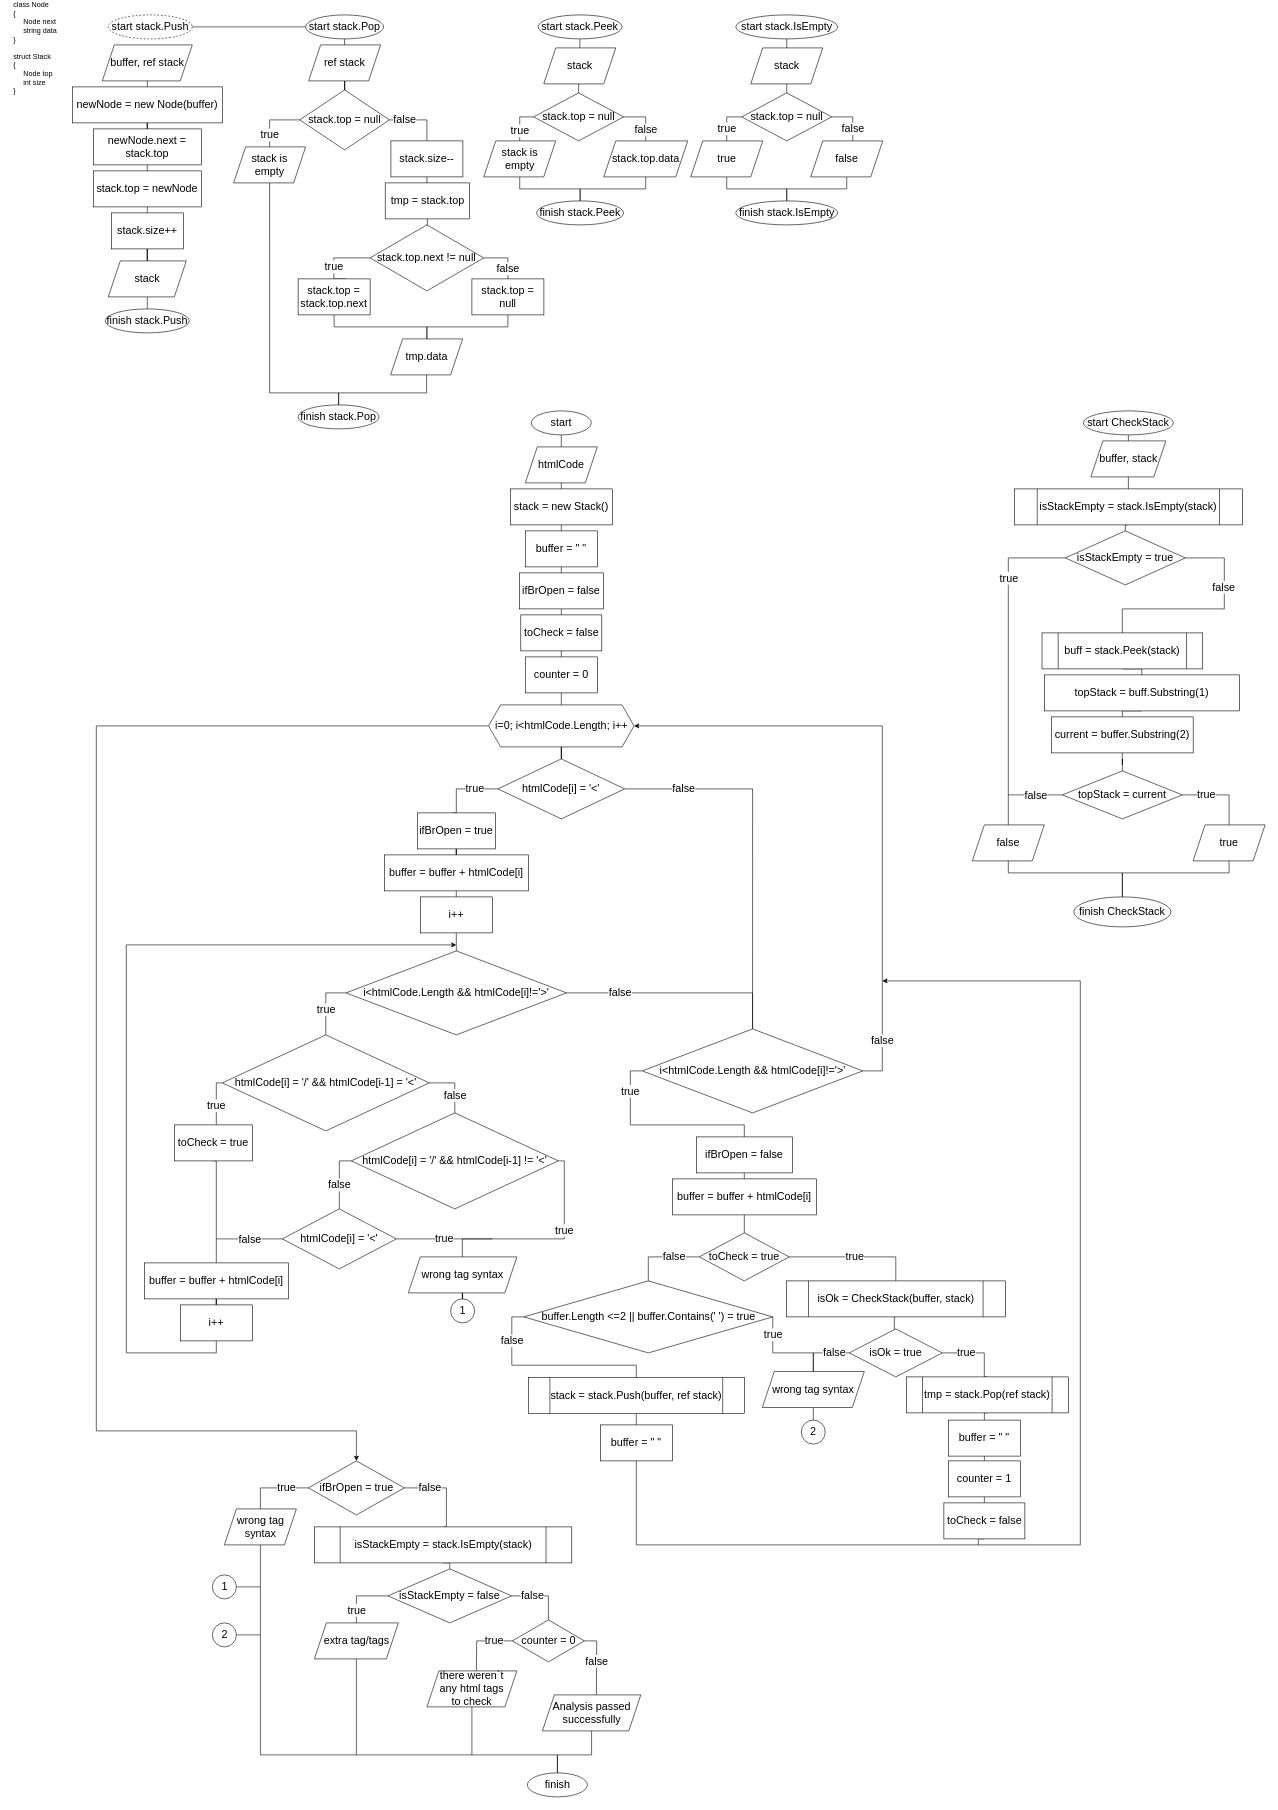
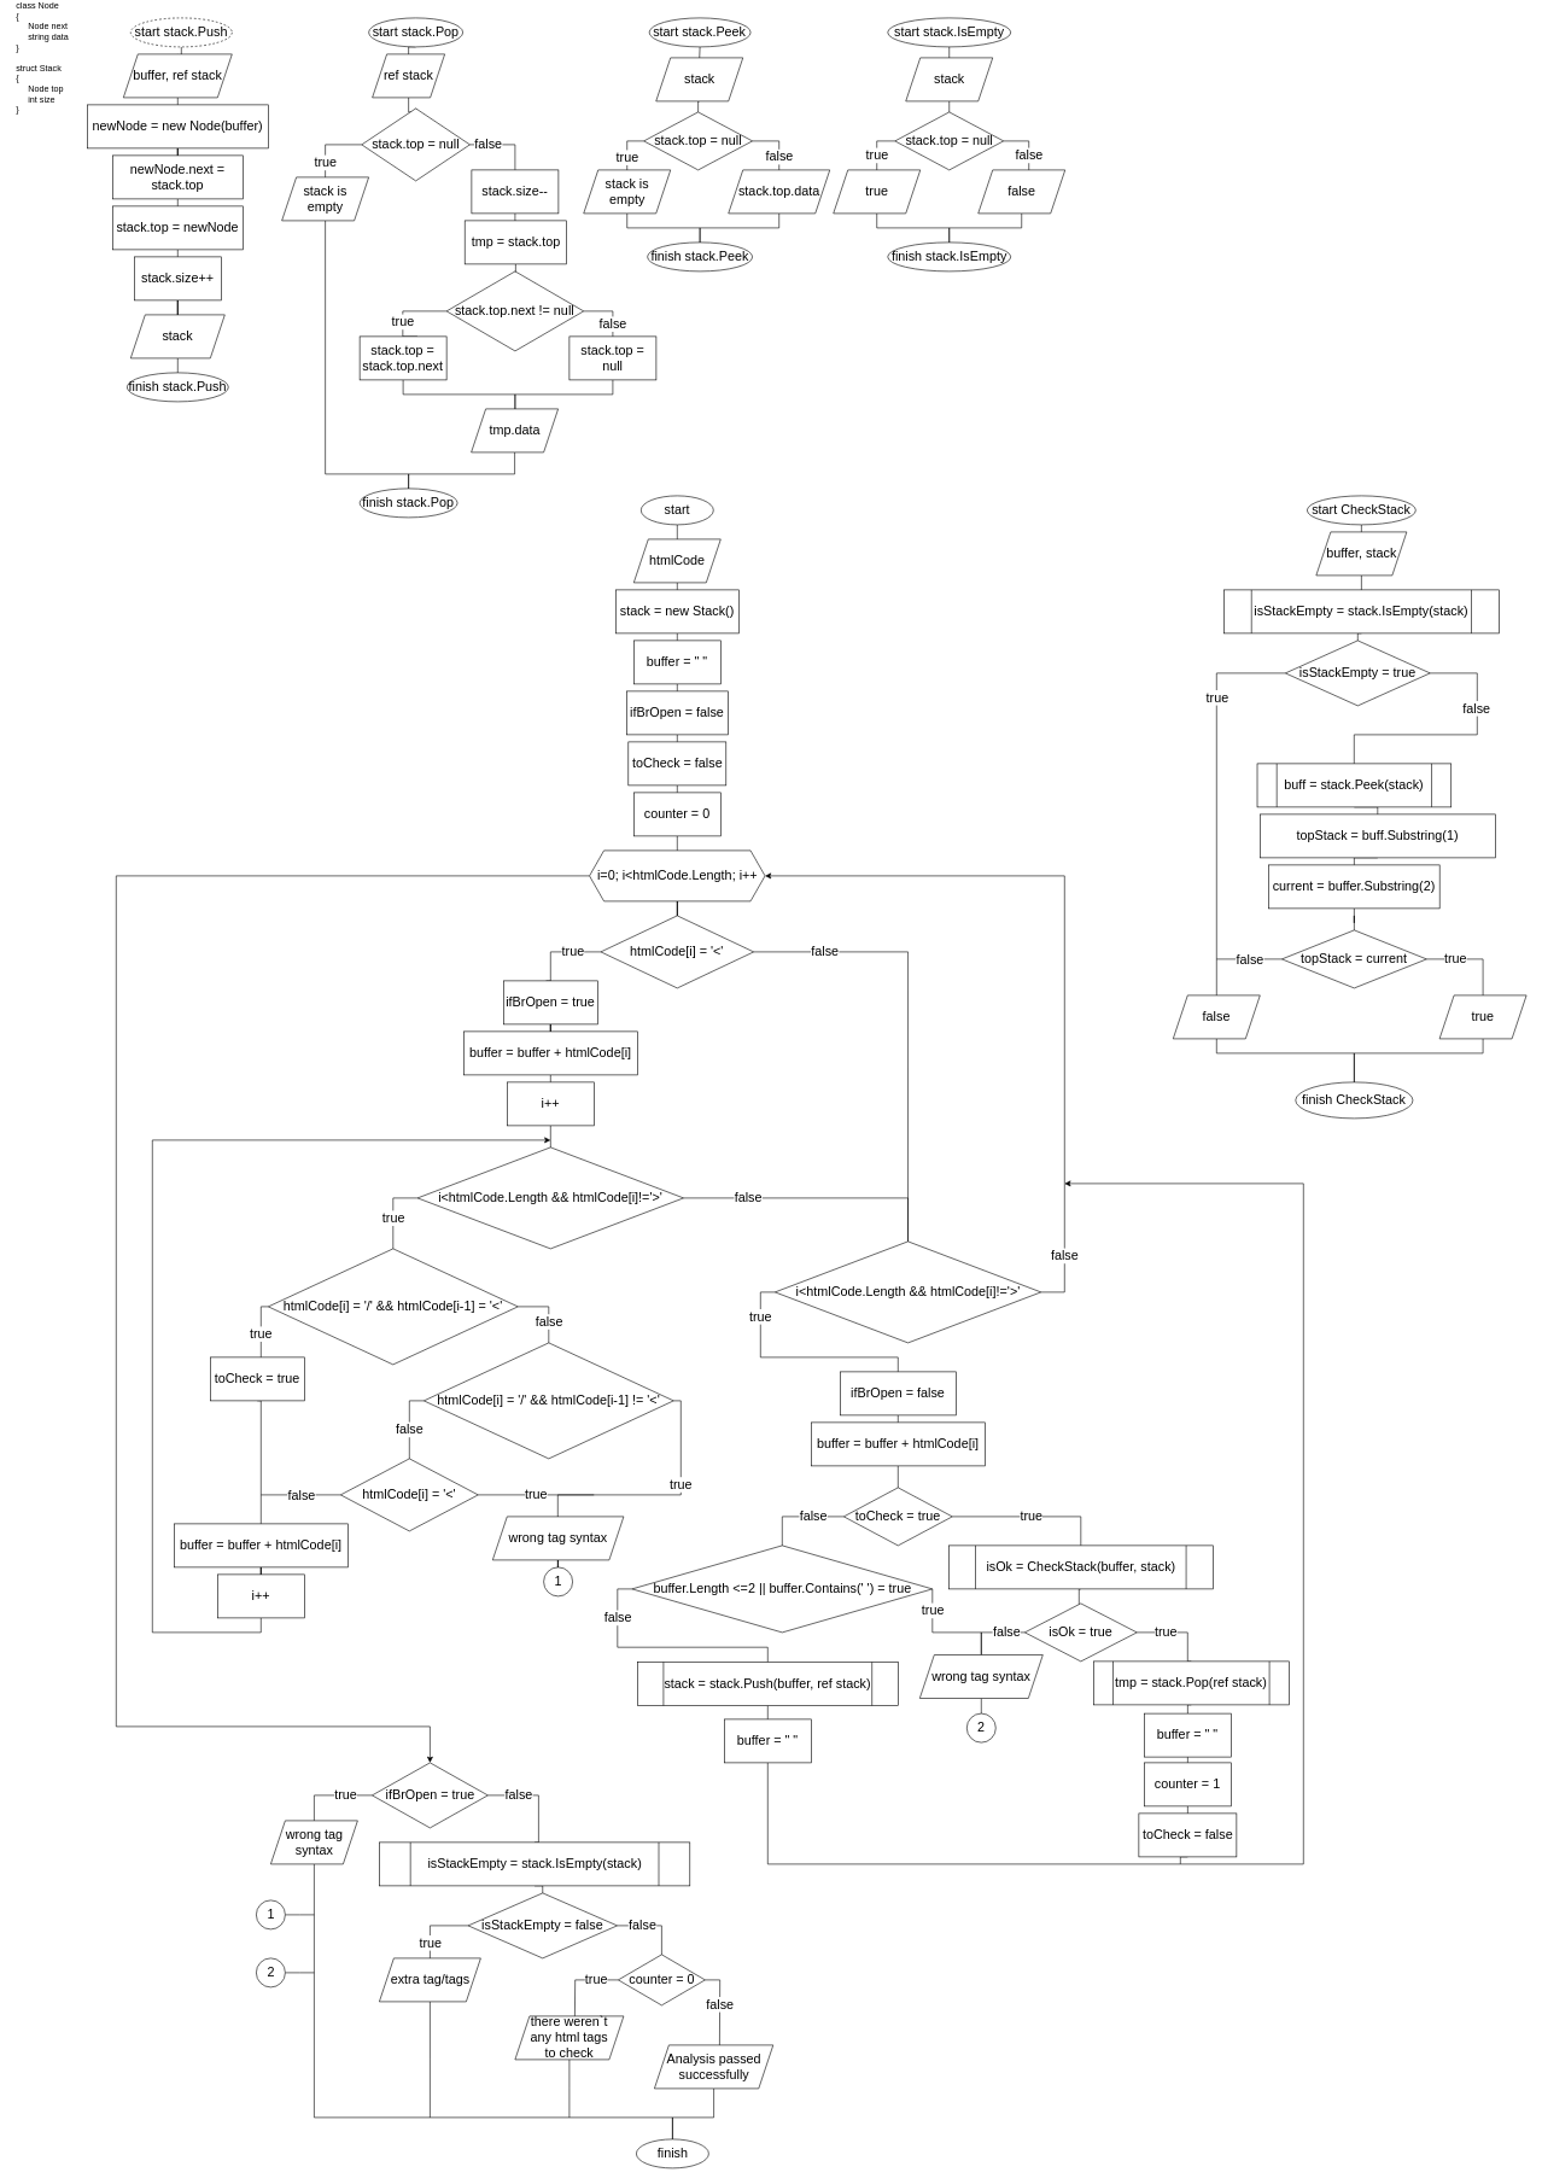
- <mxCell id="3" style="edgeStyle=orthogonalEdgeStyle;rounded=0;orthogonalLoop=1;jettySize=auto;html=1;endArrow=none;endFill=0;" parent="1" source="4" target="19" edge="1"><mxGeometry relative="1" as="geometry" /></mxCell>
+ <mxCell id="3" style="edgeStyle=orthogonalEdgeStyle;rounded=0;orthogonalLoop=1;jettySize=auto;html=1;entryX=0.5;entryY=0;entryDx=0;entryDy=0;endArrow=none;endFill=0;" parent="1" source="4" target="6" edge="1"><mxGeometry relative="1" as="geometry" /></mxCell>
- <mxCell id="21" value="ref stack" style="shape=parallelogram;perimeter=parallelogramPerimeter;whiteSpace=wrap;html=1;fixedSize=1;fontSize=18;" parent="1" vertex="1"><mxGeometry x="513.87" y="70" width="120" height="60" as="geometry" /></mxCell>
+ <mxCell id="21" value="ref stack" style="shape=parallelogram;perimeter=parallelogramPerimeter;whiteSpace=wrap;html=1;fixedSize=1;fontSize=18;" parent="1" vertex="1"><mxGeometry x="513.87" y="70" width="100" height="60" as="geometry" /></mxCell>
